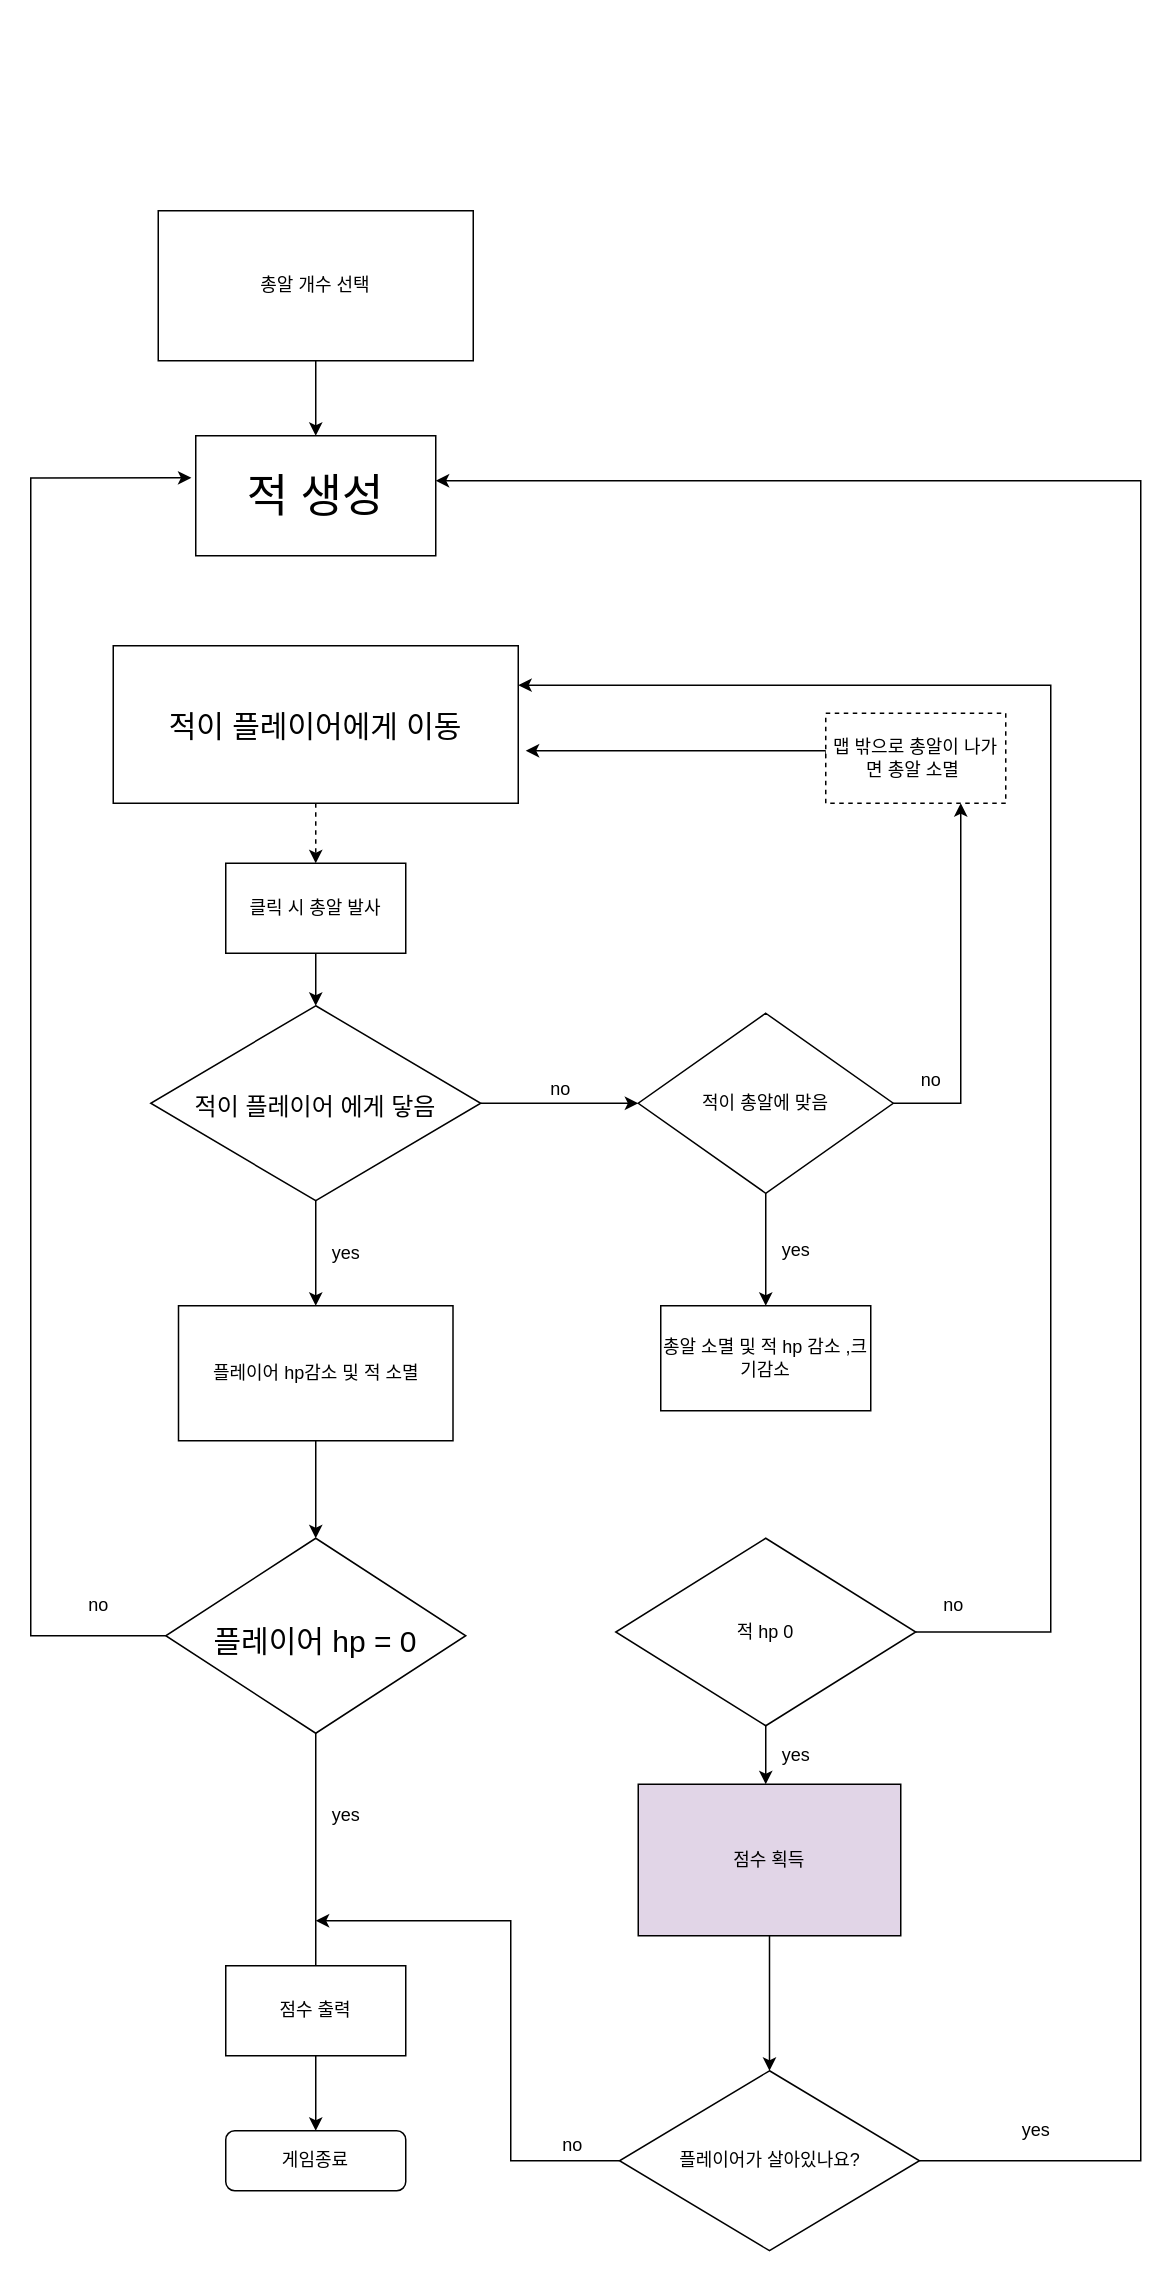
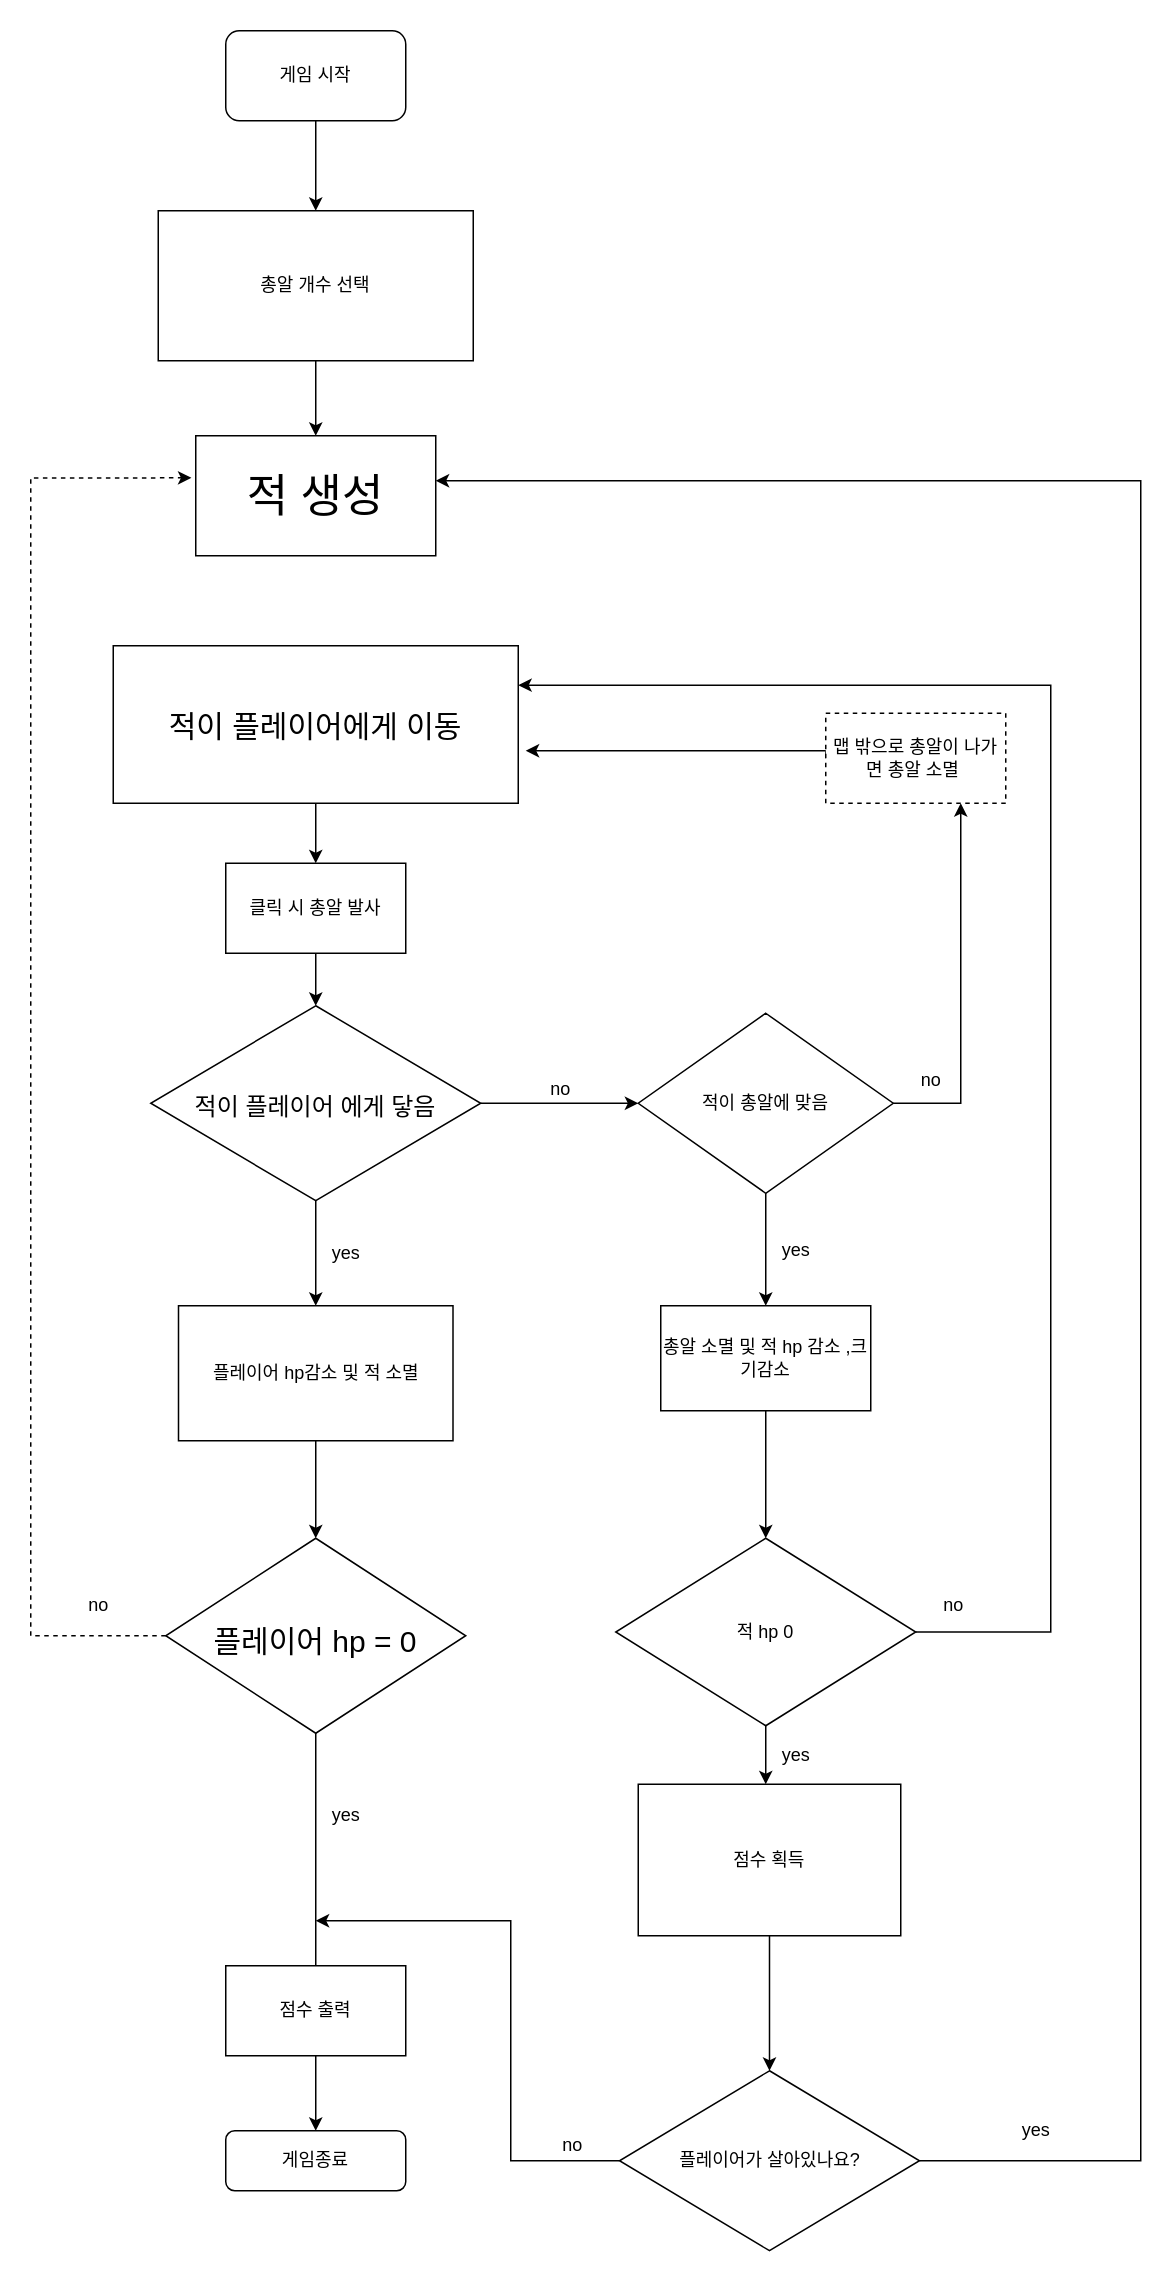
+ <mxCell id="29" value="게임 시작" style="rounded=1;whiteSpace=wrap;html=1;fontSize=12;" vertex="1" parent="1"><mxGeometry x="150" y="20" width="120" height="60" as="geometry" /></mxCell>
+ <mxCell id="28" style="edgeStyle=orthogonalEdgeStyle;rounded=0;orthogonalLoop=1;jettySize=auto;html=1;exitX=0.5;exitY=1;exitDx=0;exitDy=0;entryX=0.5;entryY=0;entryDx=0;entryDy=0;fontSize=12;" edge="1" parent="1" source="29" target="27"><mxGeometry relative="1" as="geometry" /></mxCell>
- <mxCell id="7" style="edgeStyle=orthogonalEdgeStyle;rounded=0;orthogonalLoop=1;jettySize=auto;html=1;exitX=0.5;exitY=1;exitDx=0;exitDy=0;entryX=0.5;entryY=0;entryDx=0;entryDy=0;fontSize=12;dashed=1;" edge="1" parent="1" source="8" target="35"><mxGeometry relative="1" as="geometry" /></mxCell>
+ <mxCell id="7" style="edgeStyle=orthogonalEdgeStyle;rounded=0;orthogonalLoop=1;jettySize=auto;html=1;exitX=0.5;exitY=1;exitDx=0;exitDy=0;entryX=0.5;entryY=0;entryDx=0;entryDy=0;fontSize=12;" edge="1" parent="1" source="8" target="35"><mxGeometry relative="1" as="geometry" /></mxCell>
- <mxCell id="5" value="no" style="edgeStyle=orthogonalEdgeStyle;rounded=0;orthogonalLoop=1;jettySize=auto;html=1;exitX=0;exitY=0.5;exitDx=0;exitDy=0;fontSize=12;entryX=-0.018;entryY=0.351;entryDx=0;entryDy=0;entryPerimeter=0;" edge="1" parent="1" source="6" target="4"><mxGeometry x="-0.907" y="-20" relative="1" as="geometry"><mxPoint x="120" y="430" as="targetPoint" /><Array as="points"><mxPoint x="20" y="1090" /><mxPoint x="20" y="318" /></Array><mxPoint as="offset" /></mxGeometry></mxCell>
+ <mxCell id="5" value="no" style="edgeStyle=orthogonalEdgeStyle;rounded=0;orthogonalLoop=1;jettySize=auto;html=1;exitX=0;exitY=0.5;exitDx=0;exitDy=0;fontSize=12;entryX=-0.018;entryY=0.351;entryDx=0;entryDy=0;entryPerimeter=0;dashed=1;" edge="1" parent="1" source="6" target="4"><mxGeometry x="-0.907" y="-20" relative="1" as="geometry"><mxPoint x="120" y="430" as="targetPoint" /><Array as="points"><mxPoint x="20" y="1090" /><mxPoint x="20" y="318" /></Array><mxPoint as="offset" /></mxGeometry></mxCell>
+ <mxCell id="18" style="edgeStyle=orthogonalEdgeStyle;rounded=0;orthogonalLoop=1;jettySize=auto;html=1;exitX=0.5;exitY=1;exitDx=0;exitDy=0;entryX=0.5;entryY=0;entryDx=0;entryDy=0;fontSize=12;" edge="1" parent="1" source="19" target="17"><mxGeometry relative="1" as="geometry" /></mxCell>
- <mxCell id="31" value="점수 획득" style="rounded=0;whiteSpace=wrap;html=1;fontSize=12;fillColor=#e1d5e7;" vertex="1" parent="1"><mxGeometry x="425" y="1189" width="175" height="101" as="geometry" /></mxCell>
+ <mxCell id="31" value="점수 획득" style="rounded=0;whiteSpace=wrap;html=1;fontSize=12;" vertex="1" parent="1"><mxGeometry x="425" y="1189" width="175" height="101" as="geometry" /></mxCell>
